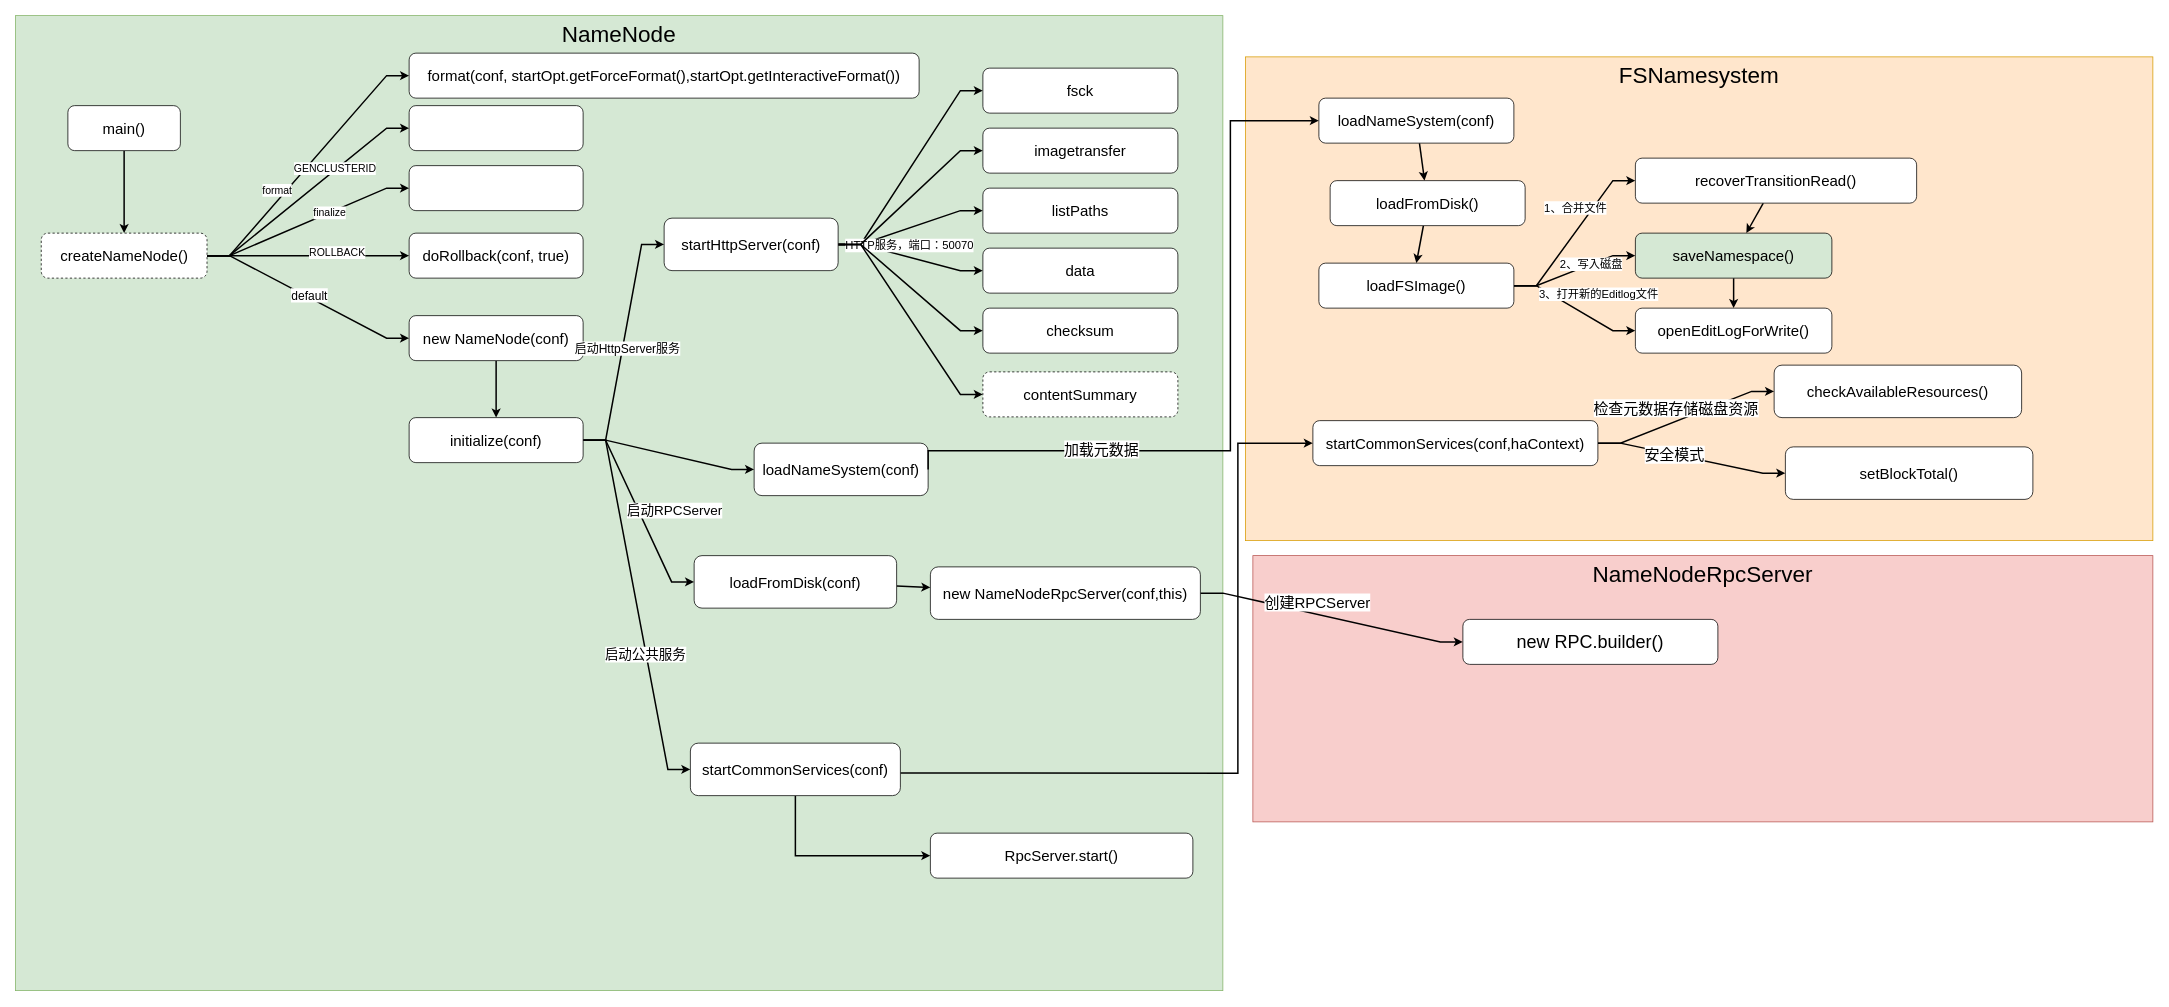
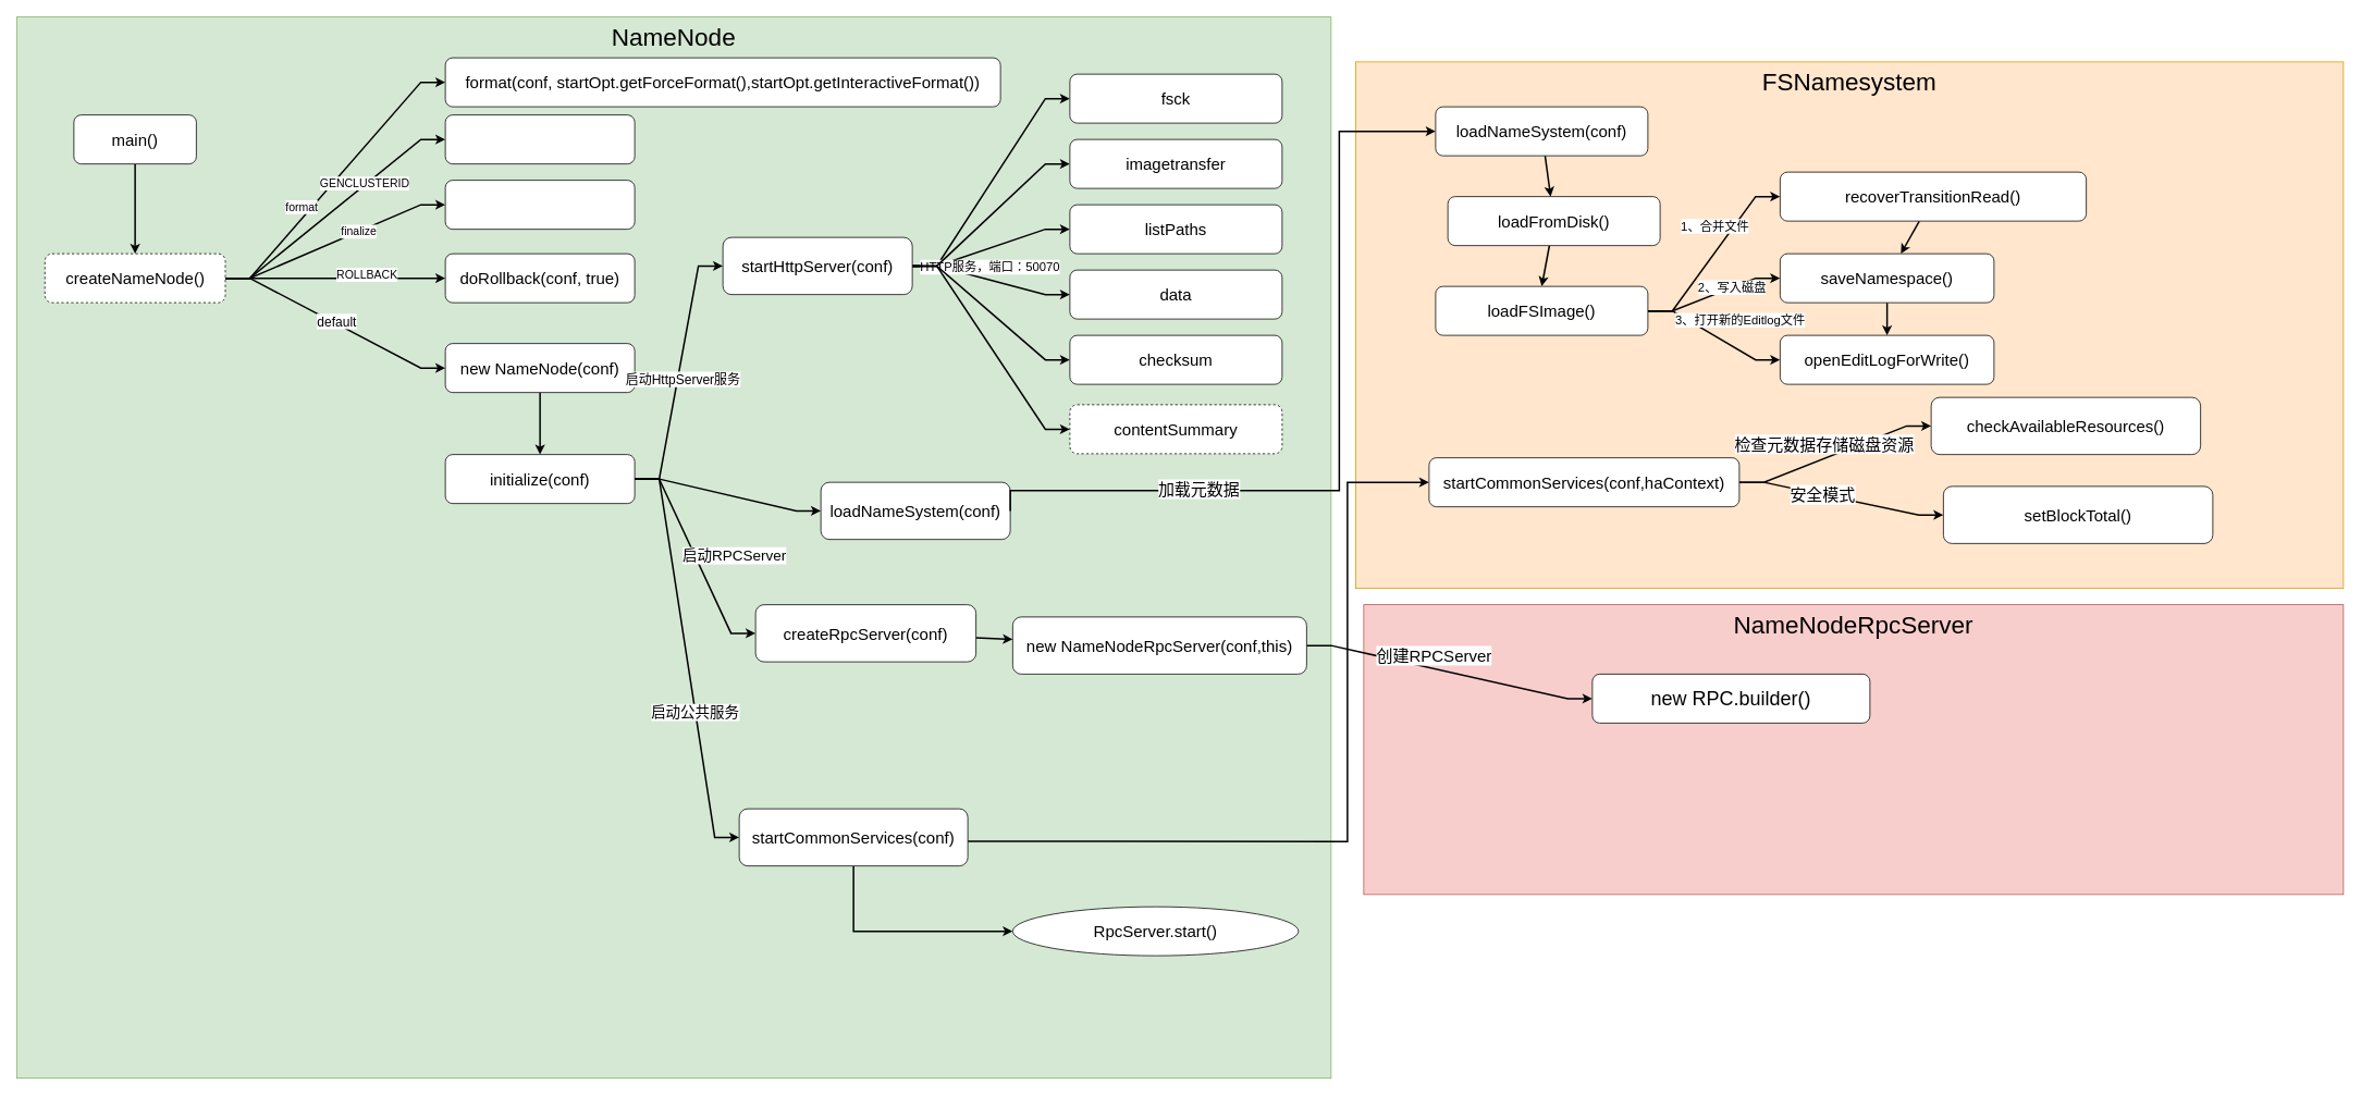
- <mxCell id="60" value="saveNamespace()" style="rounded=1;whiteSpace=wrap;html=1;fontSize=20;fillColor=#d5e8d4;" parent="1" vertex="1"><mxGeometry x="2180" y="310" width="262" height="60" as="geometry" /></mxCell>
+ <mxCell id="60" value="saveNamespace()" style="rounded=1;whiteSpace=wrap;html=1;fontSize=20;" parent="1" vertex="1"><mxGeometry x="2180" y="310" width="262" height="60" as="geometry" /></mxCell>
- <mxCell id="44" value="loadFromDisk(conf)" style="rounded=1;whiteSpace=wrap;html=1;fontSize=20;" parent="1" vertex="1"><mxGeometry x="925" y="740" width="270" height="70" as="geometry" /></mxCell>
+ <mxCell id="44" value="createRpcServer(conf)" style="rounded=1;whiteSpace=wrap;html=1;fontSize=20;" parent="1" vertex="1"><mxGeometry x="925" y="740" width="270" height="70" as="geometry" /></mxCell>
- <mxCell id="73" value="startCommonServices(conf)" style="rounded=1;whiteSpace=wrap;html=1;fontSize=20;" parent="1" vertex="1"><mxGeometry x="920" y="990" width="280" height="70" as="geometry" /></mxCell>
+ <mxCell id="73" value="startCommonServices(conf)" style="rounded=1;whiteSpace=wrap;html=1;fontSize=20;" parent="1" vertex="1"><mxGeometry x="905" y="990" width="280" height="70" as="geometry" /></mxCell>
- <mxCell id="79" value="RpcServer.start()" style="rounded=1;whiteSpace=wrap;html=1;fontSize=20;" parent="1" vertex="1"><mxGeometry x="1240" y="1110" width="350" height="60" as="geometry" /></mxCell>
+ <mxCell id="79" value="RpcServer.start()" style="ellipse;whiteSpace=wrap;html=1;fontSize=20;" parent="1" vertex="1"><mxGeometry x="1240" y="1110" width="350" height="60" as="geometry" /></mxCell>
